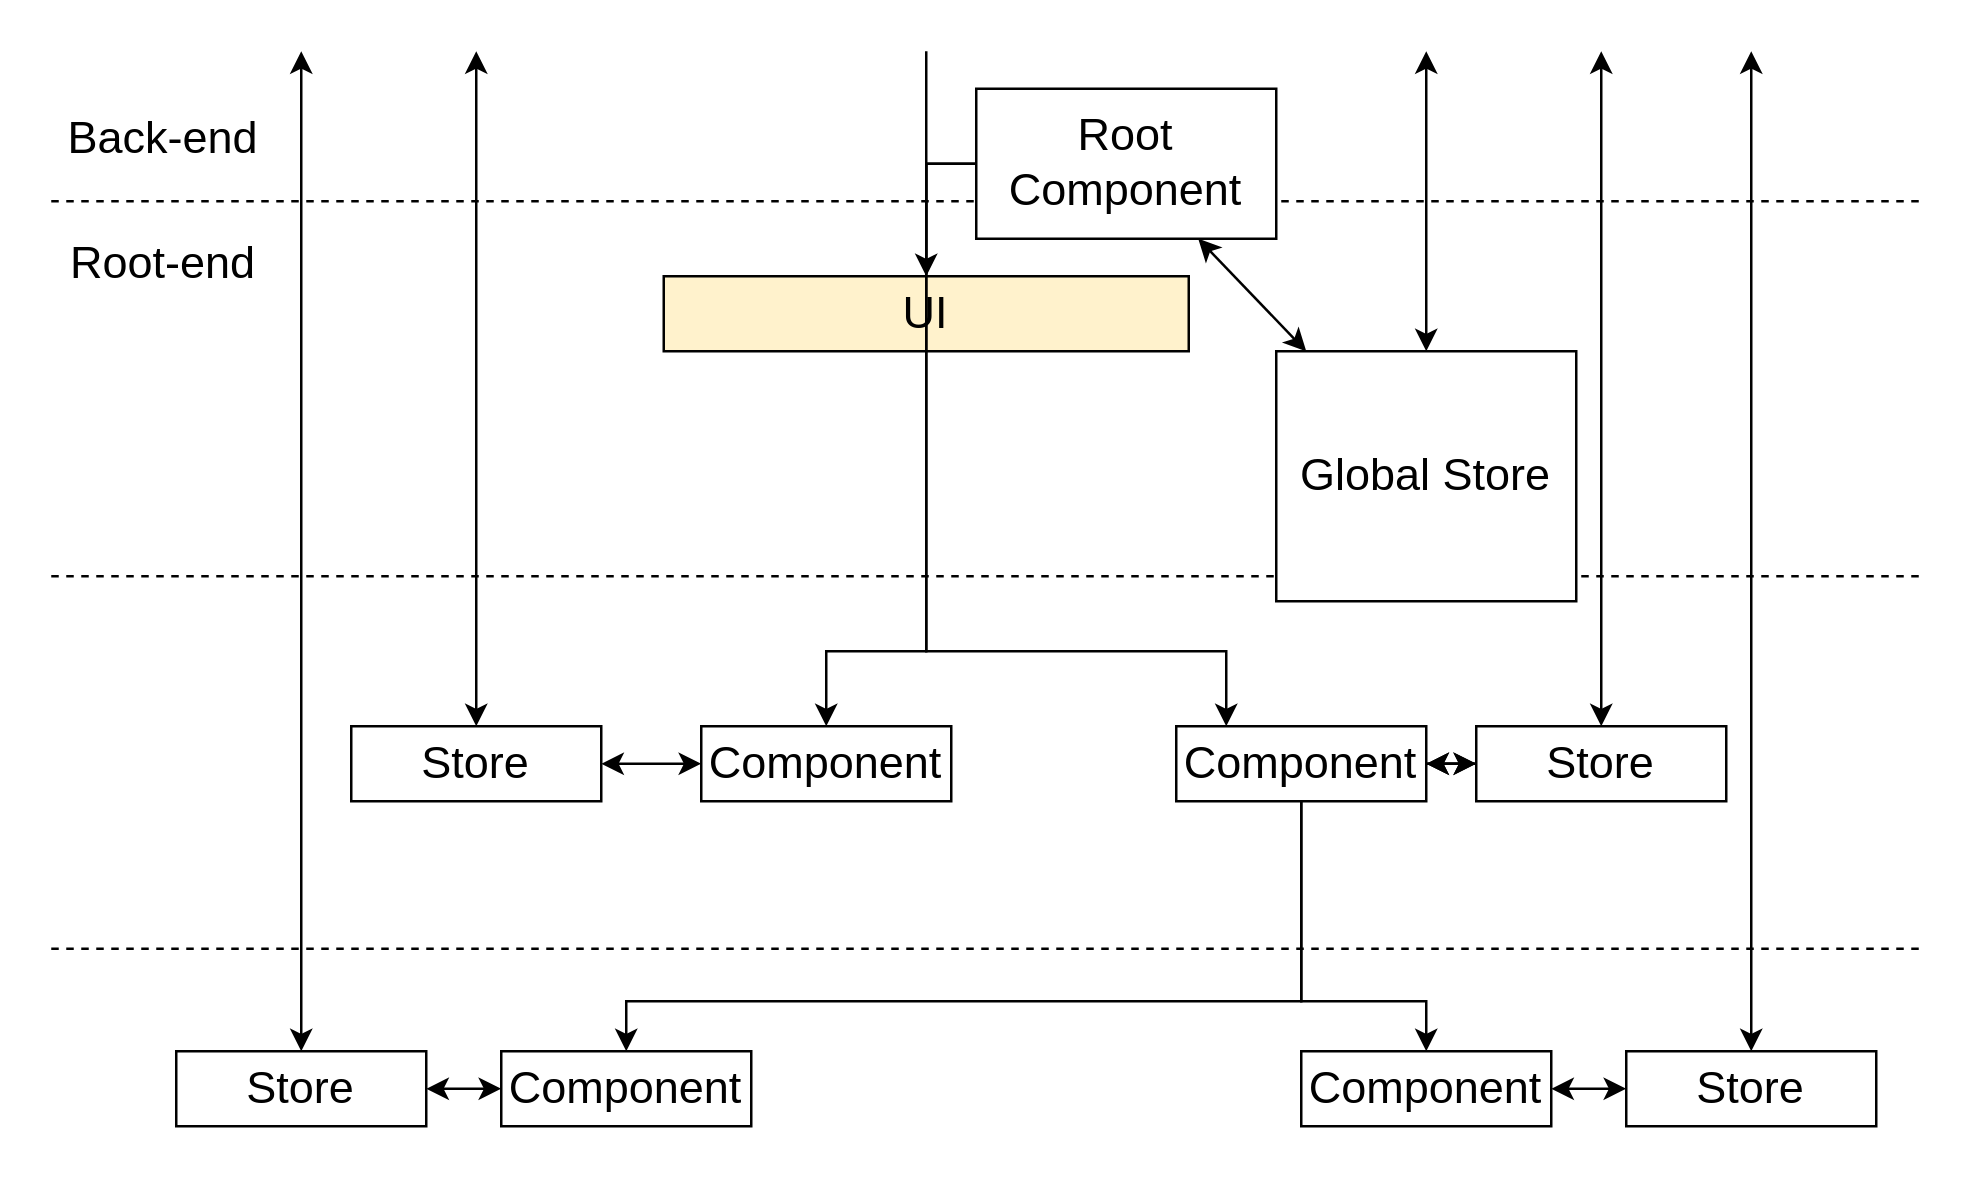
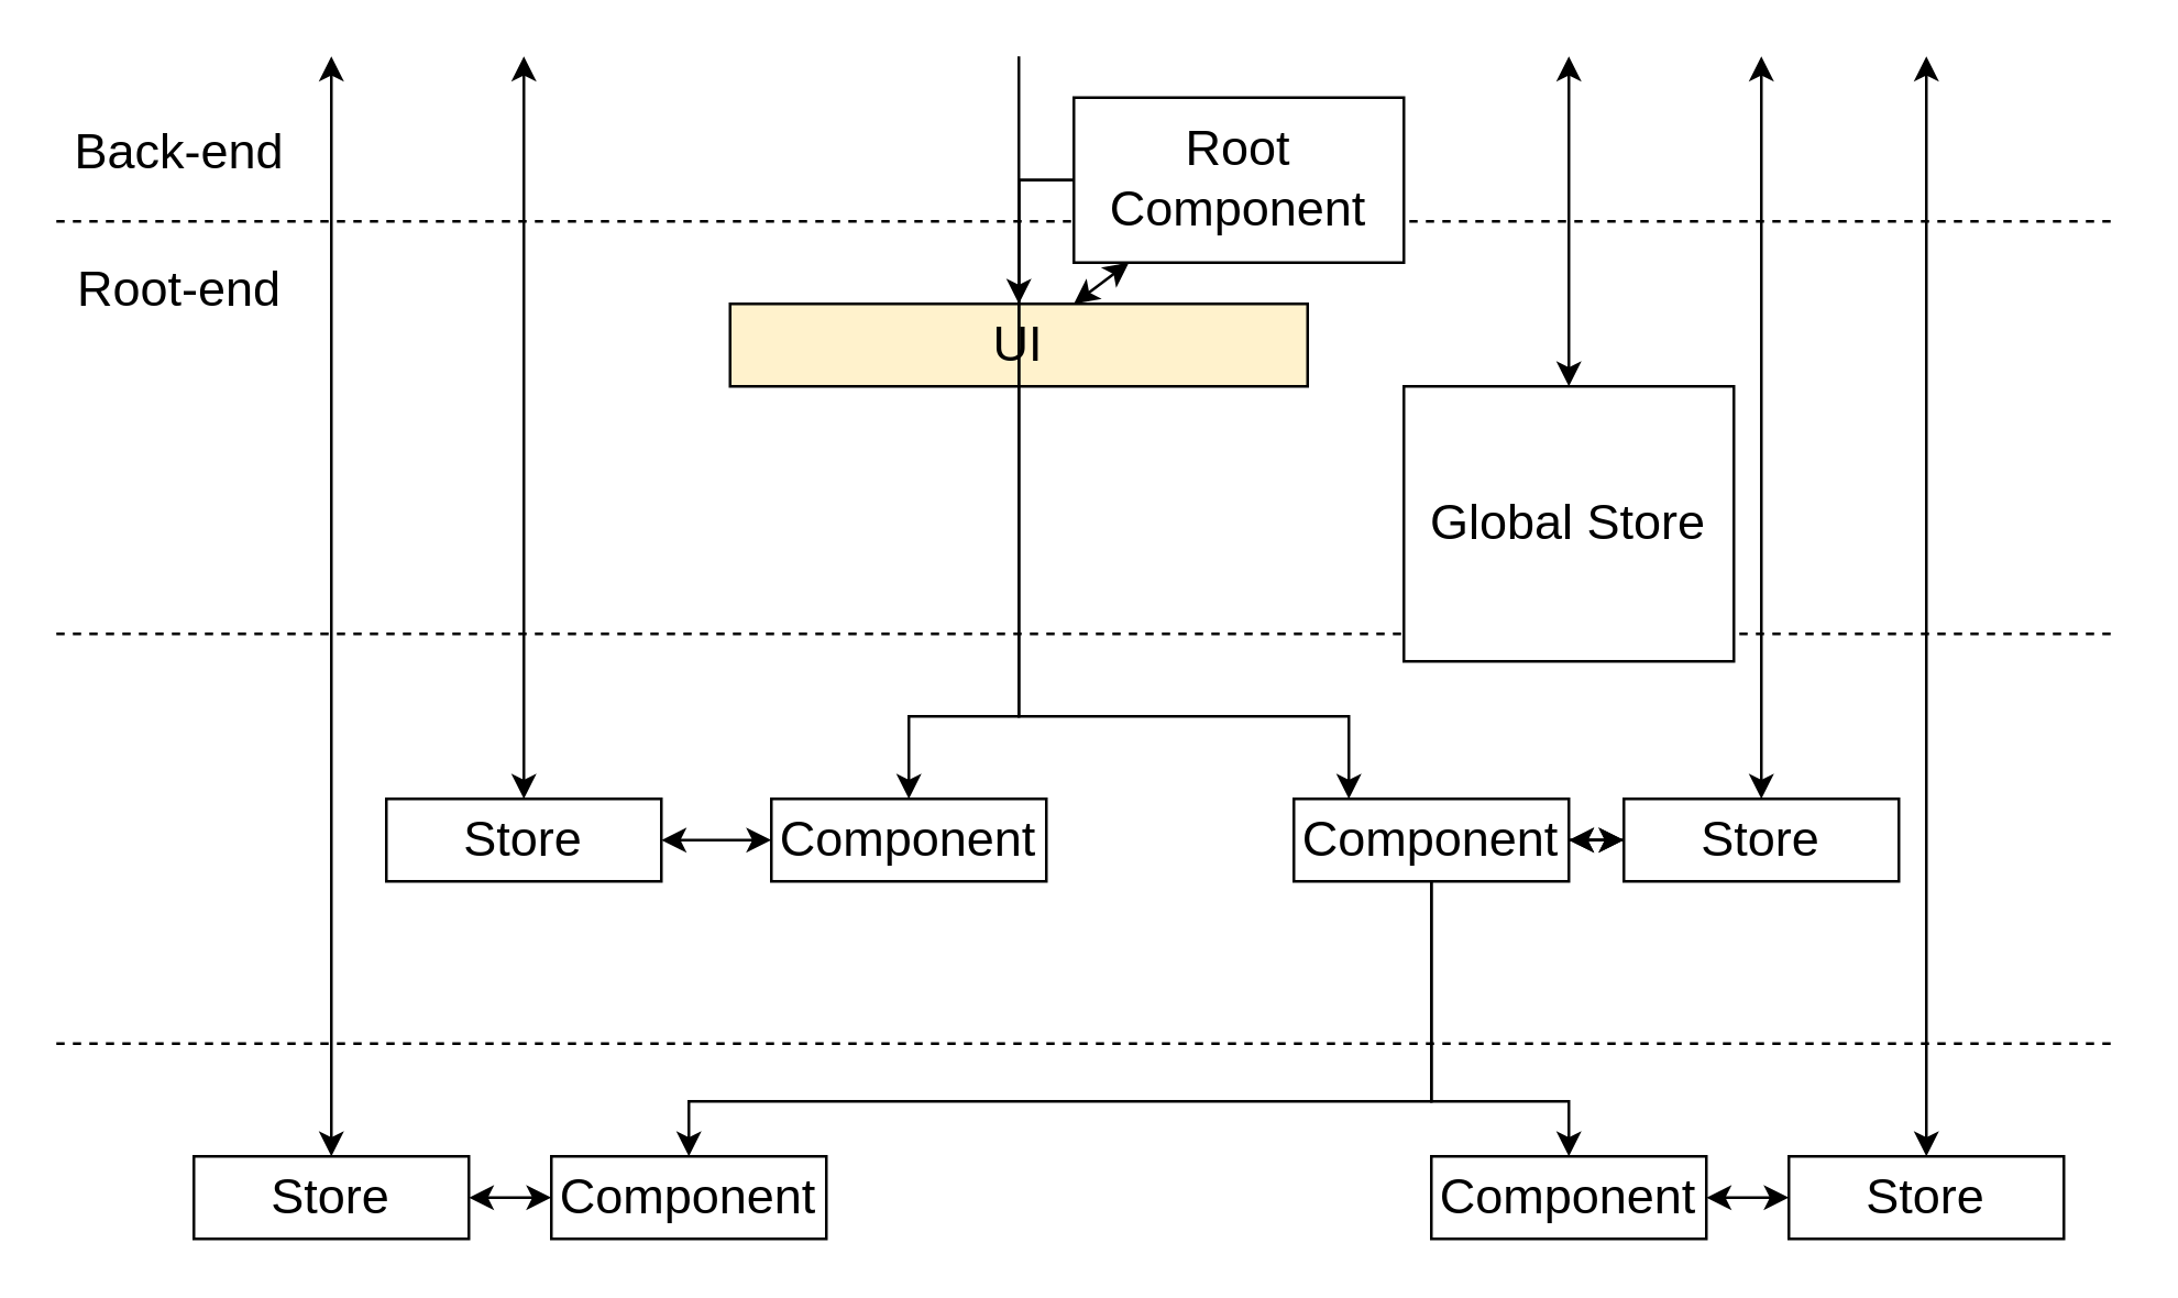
- <mxCell id="27" value="" style="endArrow=classic;startArrow=classic;html=1;rounded=0;" parent="1" source="11" target="16" edge="1"><mxGeometry width="50" height="50" relative="1" as="geometry"><mxPoint x="530" y="310" as="sourcePoint" /><mxPoint x="580" y="260" as="targetPoint" /></mxGeometry></mxCell>
+ <mxCell id="27" value="" style="endArrow=classic;startArrow=classic;html=1;rounded=0;" parent="1" source="11" target="5" edge="1"><mxGeometry width="50" height="50" relative="1" as="geometry"><mxPoint x="530" y="310" as="sourcePoint" /><mxPoint x="580" y="260" as="targetPoint" /></mxGeometry></mxCell>
